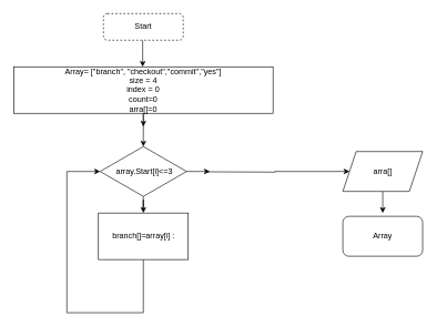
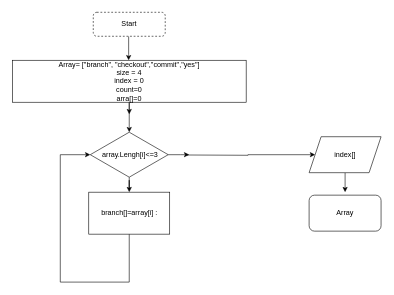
- <mxCell id="9" value="&lt;font style=&quot;vertical-align: inherit;&quot;&gt;&lt;font style=&quot;vertical-align: inherit;&quot;&gt;&amp;nbsp;array.Start[i]&amp;lt;=3&lt;/font&gt;&lt;/font&gt;" style="rhombus;whiteSpace=wrap;html=1;rounded=0;" parent="1" vertex="1"><mxGeometry x="150" y="220" width="130" height="75" as="geometry" /></mxCell>
+ <mxCell id="9" value="&lt;font style=&quot;vertical-align: inherit;&quot;&gt;&lt;font style=&quot;vertical-align: inherit;&quot;&gt;&amp;nbsp;array.Lengh[i]&amp;lt;=3&lt;/font&gt;&lt;/font&gt;" style="rhombus;whiteSpace=wrap;html=1;rounded=0;" parent="1" vertex="1"><mxGeometry x="150" y="220" width="130" height="75" as="geometry" /></mxCell>
- <mxCell id="14" value="arra[]" style="shape=parallelogram;perimeter=parallelogramPerimeter;whiteSpace=wrap;html=1;fixedSize=1;rounded=0;" parent="1" vertex="1"><mxGeometry x="515" y="227.5" width="120" height="60" as="geometry" /></mxCell>
+ <mxCell id="14" value="index[]" style="shape=parallelogram;perimeter=parallelogramPerimeter;whiteSpace=wrap;html=1;fixedSize=1;rounded=0;" parent="1" vertex="1"><mxGeometry x="515" y="227.5" width="120" height="60" as="geometry" /></mxCell>
